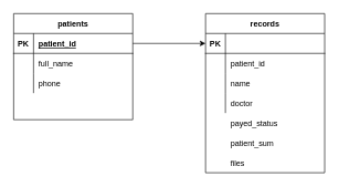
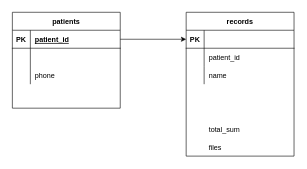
- <mxCell id="8" value="full_name" style="shape=partialRectangle;connectable=0;fillColor=none;top=0;left=0;bottom=0;right=0;align=left;spacingLeft=6;overflow=hidden;" vertex="1" parent="6"><mxGeometry x="30" width="150" height="30" as="geometry" /></mxCell>
- <mxCell id="25" value="doctor" style="shape=partialRectangle;connectable=0;fillColor=none;top=0;left=0;bottom=0;right=0;align=left;spacingLeft=6;overflow=hidden;" vertex="1" parent="23"><mxGeometry x="30" width="150" height="30" as="geometry" /></mxCell>
- <mxCell id="26" value="payed_status" style="shape=partialRectangle;connectable=0;fillColor=none;top=0;left=0;bottom=0;right=0;align=left;spacingLeft=6;overflow=hidden;" vertex="1" parent="1"><mxGeometry x="340" y="170" width="150" height="30" as="geometry" /></mxCell>
- <mxCell id="27" value="patient_sum" style="shape=partialRectangle;connectable=0;fillColor=none;top=0;left=0;bottom=0;right=0;align=left;spacingLeft=6;overflow=hidden;" vertex="1" parent="1"><mxGeometry x="340" y="200" width="150" height="30" as="geometry" /></mxCell>
+ <mxCell id="27" value="total_sum" style="shape=partialRectangle;connectable=0;fillColor=none;top=0;left=0;bottom=0;right=0;align=left;spacingLeft=6;overflow=hidden;" vertex="1" parent="1"><mxGeometry x="340" y="200" width="150" height="30" as="geometry" /></mxCell>
